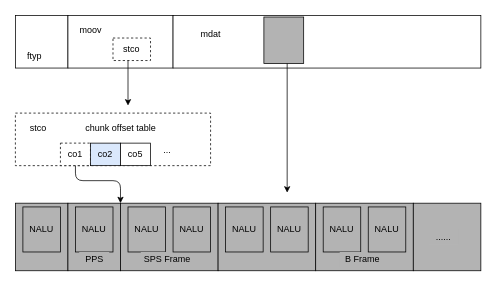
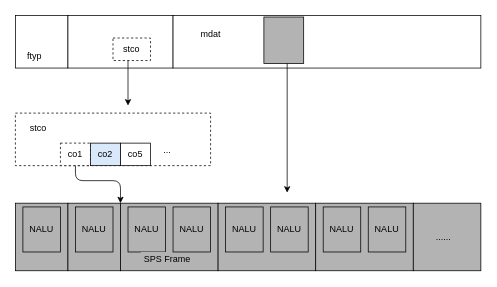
- <mxCell id="6" value="moov" style="text;html=1;align=center;verticalAlign=middle;resizable=0;points=[];autosize=1;" vertex="1" parent="1"><mxGeometry x="100" y="30" width="40" height="20" as="geometry" /></mxCell>
- <mxCell id="15" value="chunk offset table" style="text;html=1;align=center;verticalAlign=middle;resizable=0;points=[];autosize=1;" vertex="1" parent="1"><mxGeometry x="105" y="160" width="110" height="20" as="geometry" /></mxCell>
- <mxCell id="21" value="PPS" style="text;html=1;align=center;verticalAlign=middle;resizable=0;points=[];autosize=1;fillColor=#B3B3B3;" vertex="1" parent="1"><mxGeometry x="105" y="335" width="40" height="20" as="geometry" /></mxCell>
- <mxCell id="31" value="B Frame" style="text;html=1;align=center;verticalAlign=middle;resizable=0;points=[];autosize=1;fillColor=#B3B3B3;" vertex="1" parent="1"><mxGeometry x="452" y="335" width="60" height="20" as="geometry" /></mxCell>
